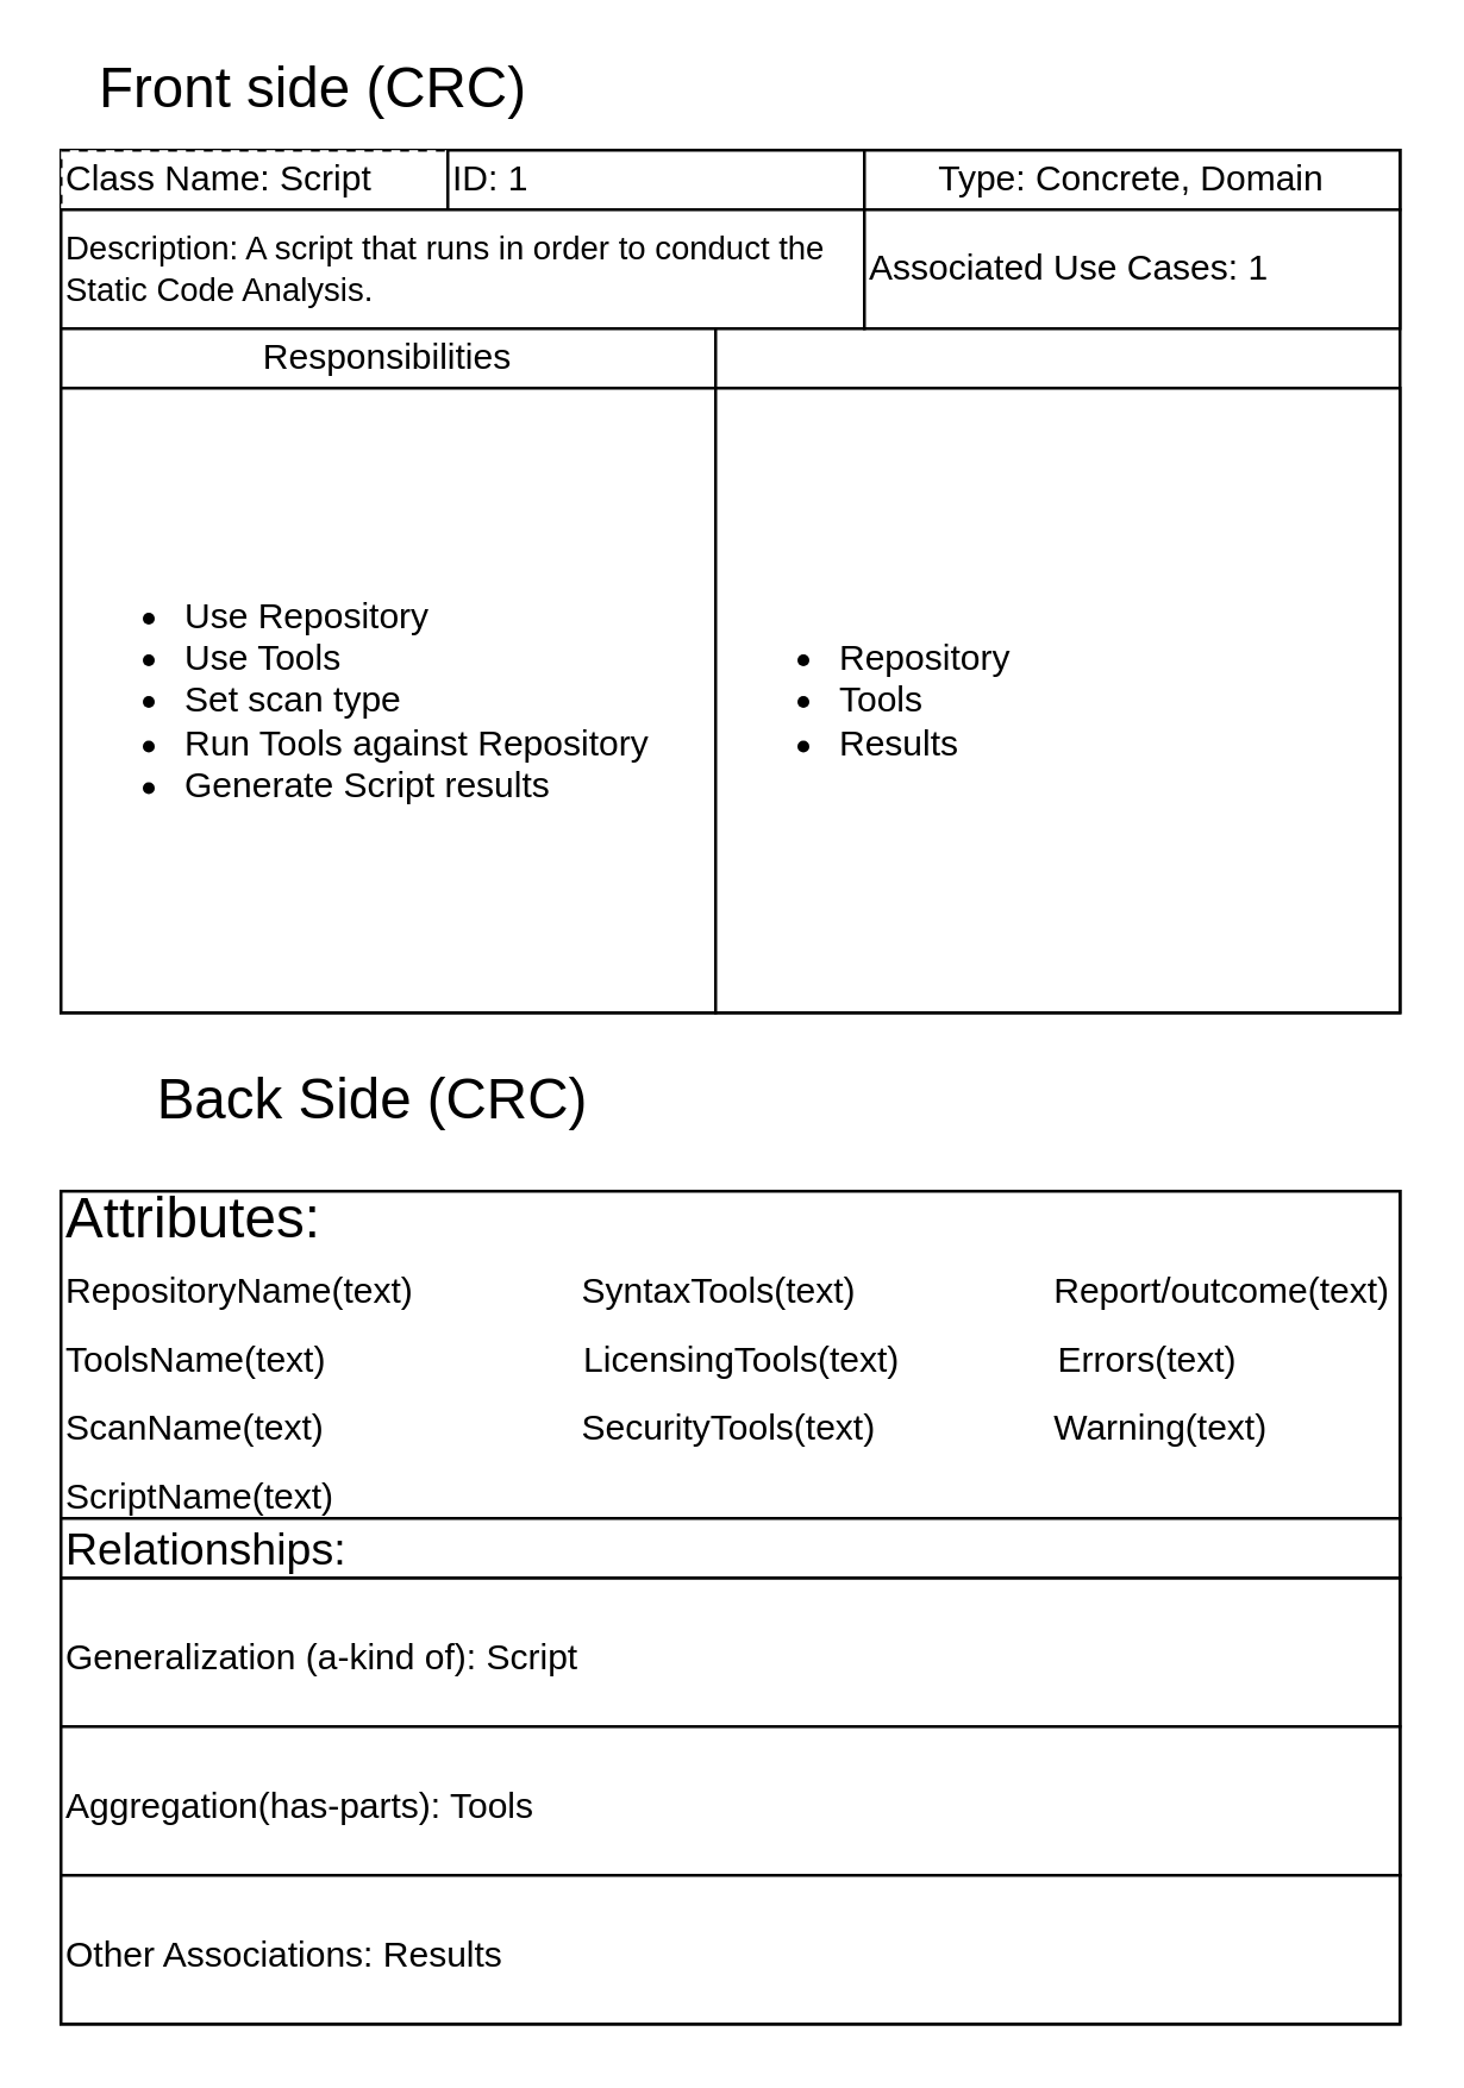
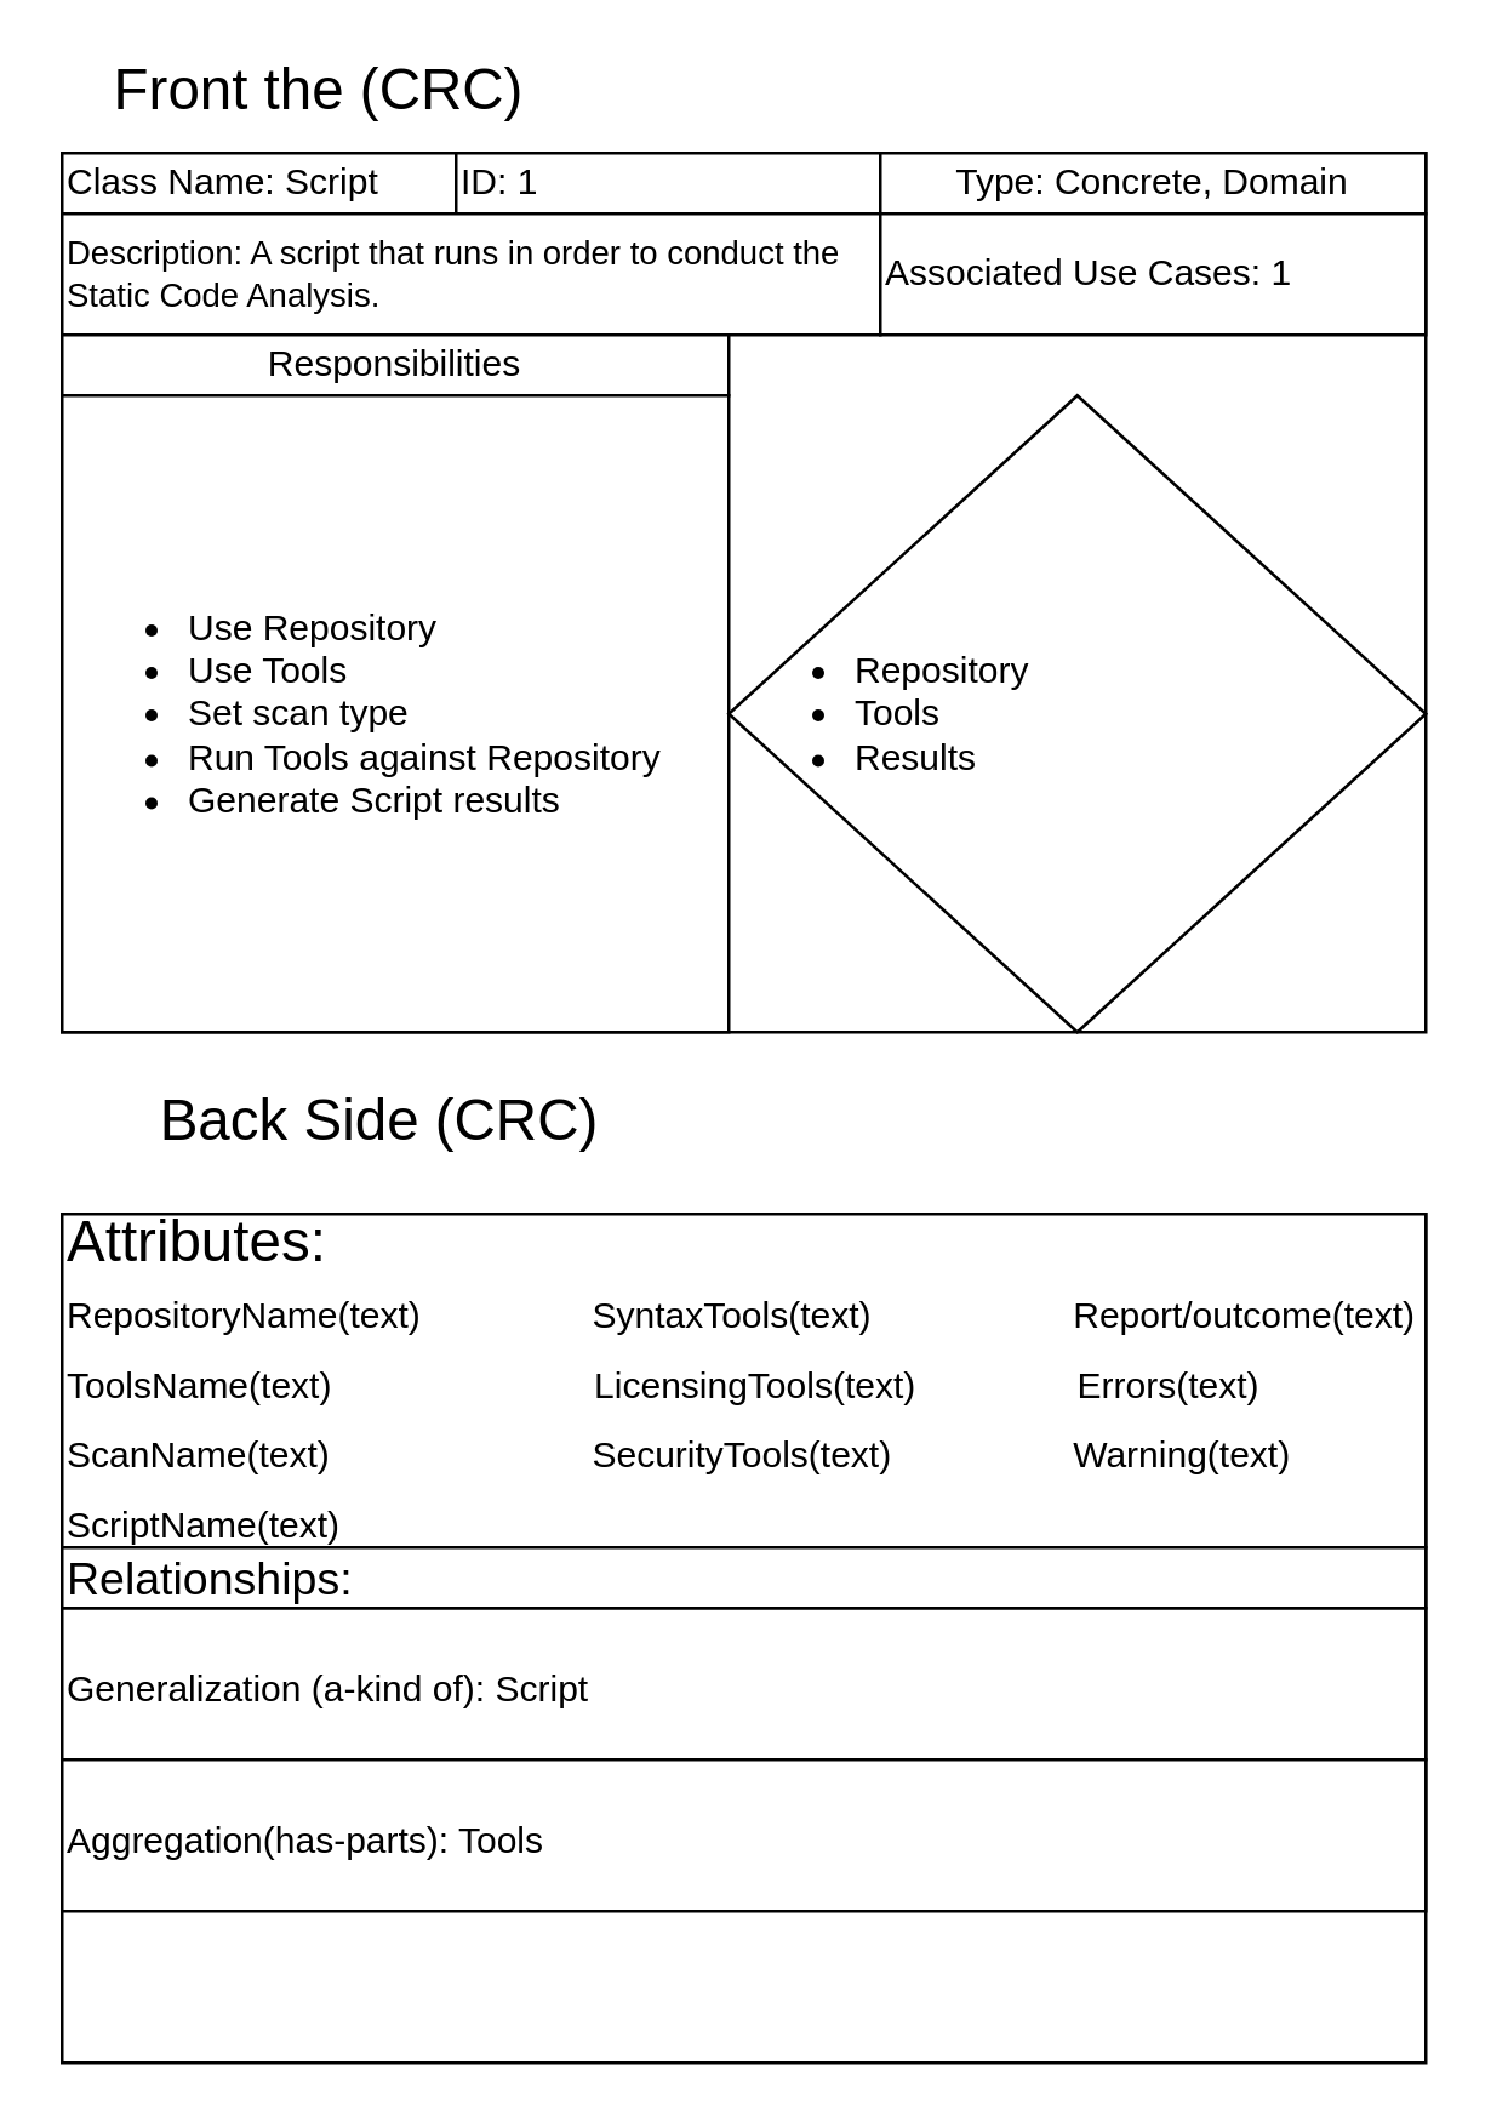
- <mxCell id="11" value="Front side (CRC)" style="text;html=1;strokeColor=none;fillColor=none;align=center;verticalAlign=middle;whiteSpace=wrap;rounded=0;fontSize=19;" vertex="1" parent="1"><mxGeometry x="20" y="20" width="170" height="20" as="geometry" /></mxCell>
+ <mxCell id="11" value="Front the (CRC)" style="text;html=1;strokeColor=none;fillColor=none;align=center;verticalAlign=middle;whiteSpace=wrap;rounded=0;fontSize=19;" vertex="1" parent="1"><mxGeometry x="20" y="20" width="170" height="20" as="geometry" /></mxCell>
- <mxCell id="3" value="&lt;font style=&quot;font-size: 12px&quot;&gt;&lt;font style=&quot;font-size: 12px&quot;&gt;Class Name: Script&lt;/font&gt;&amp;nbsp;&lt;/font&gt;" style="rounded=0;whiteSpace=wrap;html=1;align=left;dashed=1;" vertex="1" parent="1"><mxGeometry x="20" y="50" width="130" height="20" as="geometry" /></mxCell>
+ <mxCell id="3" value="&lt;font style=&quot;font-size: 12px&quot;&gt;&lt;font style=&quot;font-size: 12px&quot;&gt;Class Name: Script&lt;/font&gt;&amp;nbsp;&lt;/font&gt;" style="rounded=0;whiteSpace=wrap;html=1;align=left;" vertex="1" parent="1"><mxGeometry x="20" y="50" width="130" height="20" as="geometry" /></mxCell>
- <mxCell id="10" value="&lt;ul&gt;&lt;li&gt;Repository&lt;/li&gt;&lt;li&gt;Tools&lt;/li&gt;&lt;li&gt;Results&lt;/li&gt;&lt;/ul&gt;" style="rounded=0;whiteSpace=wrap;html=1;align=left;" vertex="1" parent="1"><mxGeometry x="240" y="130" width="230" height="210" as="geometry" /></mxCell>
+ <mxCell id="10" value="&lt;ul&gt;&lt;li&gt;Repository&lt;/li&gt;&lt;li&gt;Tools&lt;/li&gt;&lt;li&gt;Results&lt;/li&gt;&lt;/ul&gt;" style="rhombus;whiteSpace=wrap;html=1;align=left;" vertex="1" parent="1"><mxGeometry x="240" y="130" width="230" height="210" as="geometry" /></mxCell>
- <mxCell id="17" value="&lt;font style=&quot;font-size: 12px&quot;&gt;Other Associations: Results&lt;/font&gt;" style="rounded=0;whiteSpace=wrap;html=1;fontSize=19;align=left;" vertex="1" parent="1"><mxGeometry x="20" y="630" width="450" height="50" as="geometry" /></mxCell>
